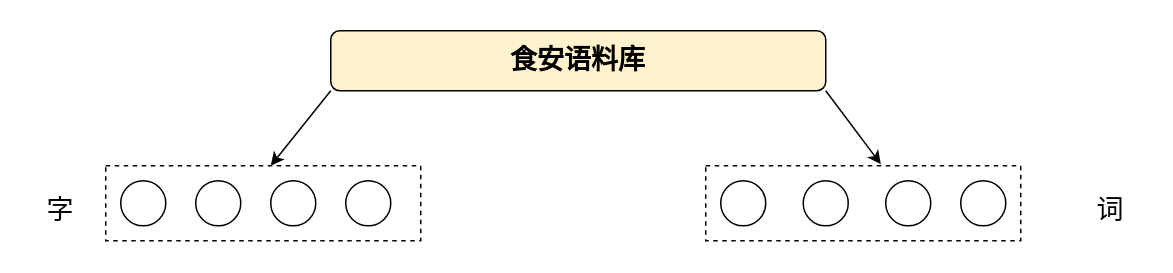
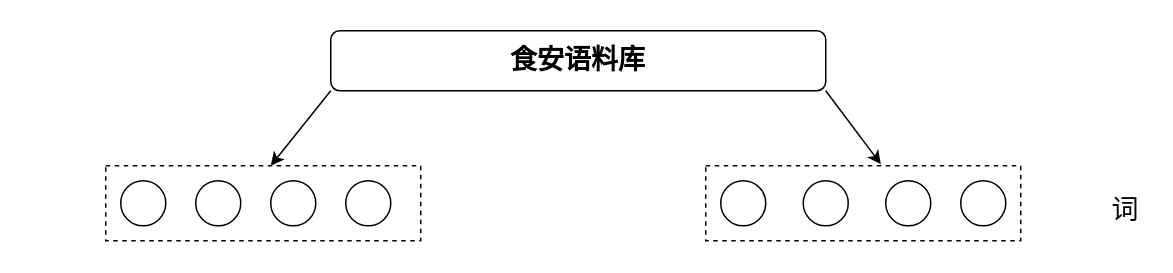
- <mxCell id="2" value="&lt;b&gt;&lt;font style=&quot;font-size: 18px&quot;&gt;食安语料库&lt;/font&gt;&lt;/b&gt;" style="rounded=1;whiteSpace=wrap;html=1;fillColor=#fff2cc;" vertex="1" parent="1"><mxGeometry x="220" y="20" width="330" height="40" as="geometry" /></mxCell>
+ <mxCell id="2" value="&lt;b&gt;&lt;font style=&quot;font-size: 18px&quot;&gt;食安语料库&lt;/font&gt;&lt;/b&gt;" style="rounded=1;whiteSpace=wrap;html=1;" vertex="1" parent="1"><mxGeometry x="220" y="20" width="330" height="40" as="geometry" /></mxCell>
- <mxCell id="9" value="&lt;font style=&quot;font-size: 18px&quot;&gt;字&lt;/font&gt;" style="text;html=1;strokeColor=none;fillColor=none;align=center;verticalAlign=middle;whiteSpace=wrap;rounded=0;dashed=1;" vertex="1" parent="1"><mxGeometry x="20" y="130" width="40" height="20" as="geometry" /></mxCell>
- <mxCell id="16" value="&lt;span style=&quot;font-size: 18px&quot;&gt;词&lt;/span&gt;" style="text;html=1;strokeColor=none;fillColor=none;align=center;verticalAlign=middle;whiteSpace=wrap;rounded=0;dashed=1;" vertex="1" parent="1"><mxGeometry x="720" y="130" width="40" height="20" as="geometry" /></mxCell>
+ <mxCell id="16" value="&lt;span style=&quot;font-size: 18px&quot;&gt;词&lt;/span&gt;" style="text;html=1;strokeColor=none;fillColor=none;align=center;verticalAlign=middle;whiteSpace=wrap;rounded=0;dashed=1;" vertex="1" parent="1"><mxGeometry x="730" y="130" width="40" height="20" as="geometry" /></mxCell>
